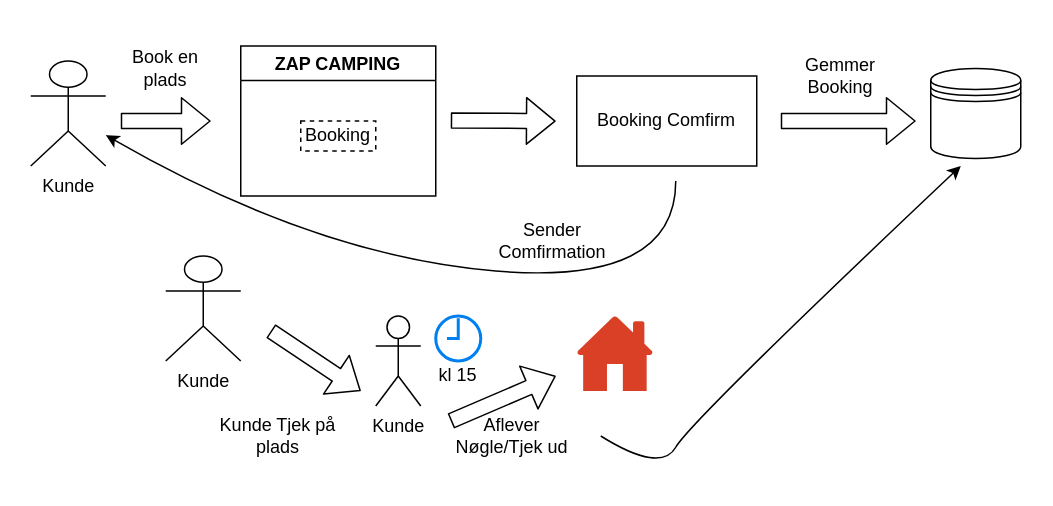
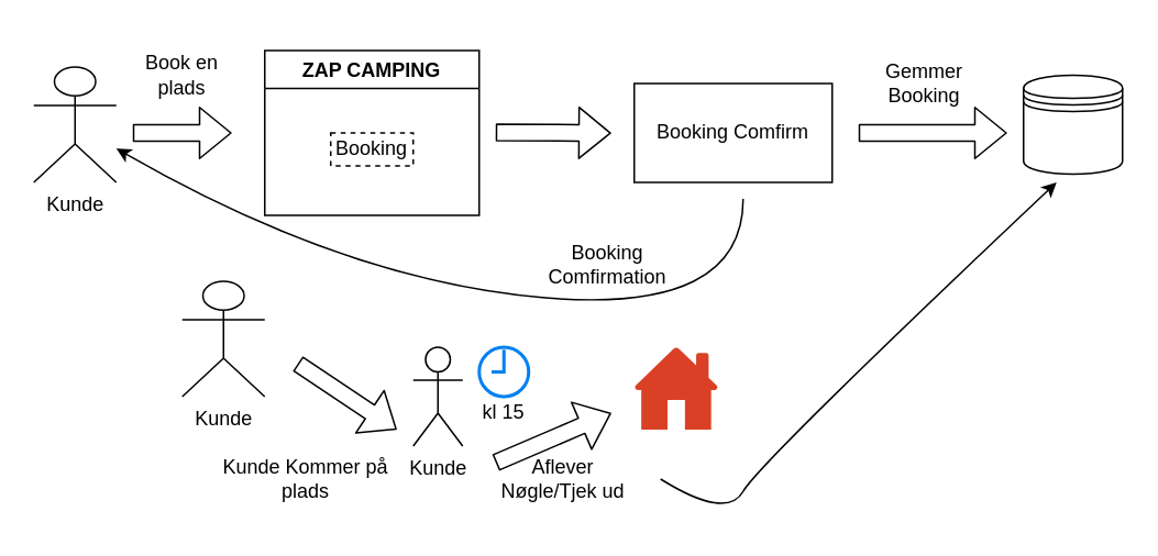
- <mxCell id="10" value="Sender Comfirmation" style="text;html=1;strokeColor=none;fillColor=none;align=center;verticalAlign=middle;whiteSpace=wrap;rounded=0;" vertex="1" parent="1"><mxGeometry x="320" y="140" width="96" height="40" as="geometry" /></mxCell>
+ <mxCell id="10" value="Booking Comfirmation" style="text;html=1;strokeColor=none;fillColor=none;align=center;verticalAlign=middle;whiteSpace=wrap;rounded=0;" vertex="1" parent="1"><mxGeometry x="320" y="140" width="96" height="40" as="geometry" /></mxCell>
- <mxCell id="12" value="Kunde Tjek på plads" style="text;html=1;strokeColor=none;fillColor=none;align=center;verticalAlign=middle;whiteSpace=wrap;rounded=0;" vertex="1" parent="1"><mxGeometry x="130" y="270" width="110" height="40" as="geometry" /></mxCell>
+ <mxCell id="12" value="Kunde Kommer på plads" style="text;html=1;strokeColor=none;fillColor=none;align=center;verticalAlign=middle;whiteSpace=wrap;rounded=0;" vertex="1" parent="1"><mxGeometry x="130" y="270" width="110" height="40" as="geometry" /></mxCell>
